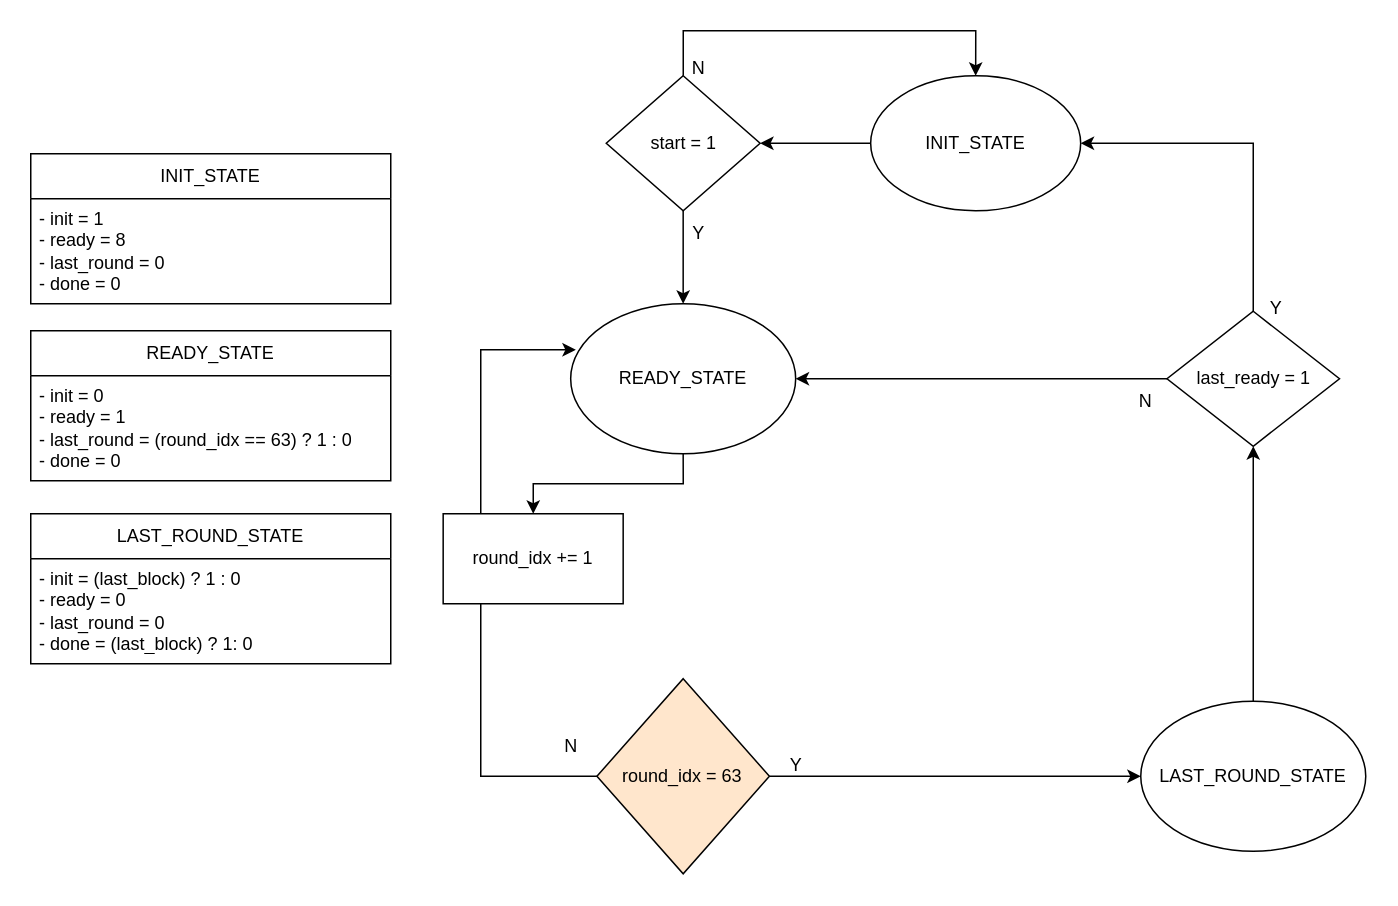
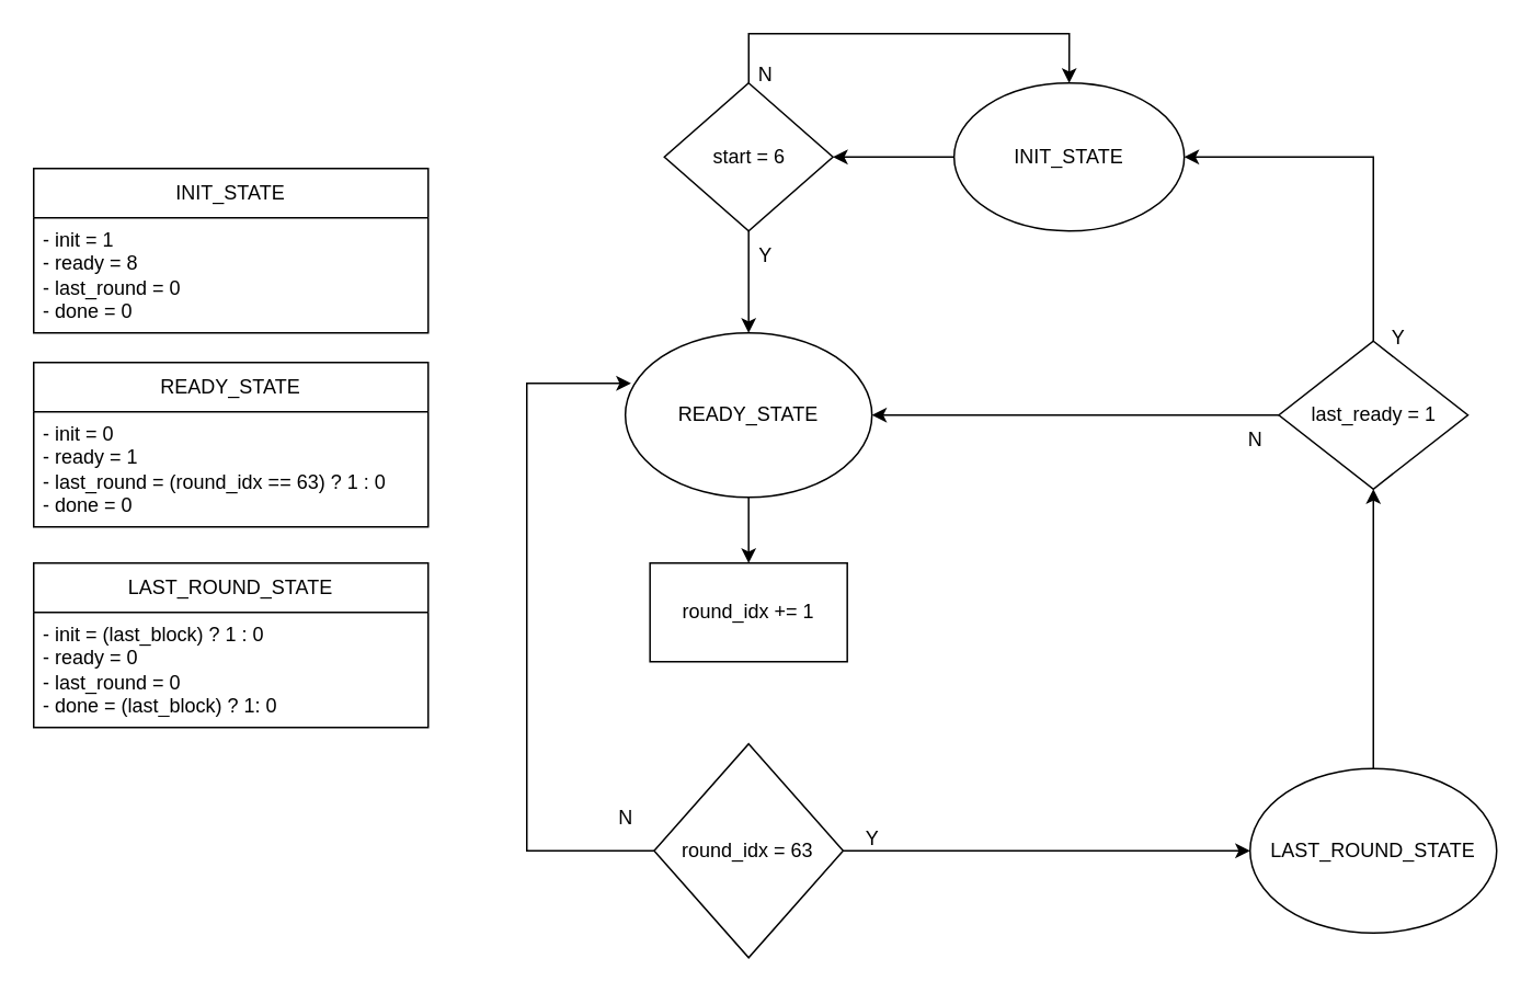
- <mxCell id="14" value="start = 1" style="rhombus;whiteSpace=wrap;html=1;" parent="1" vertex="1"><mxGeometry x="403.68" y="50" width="102.55" height="90" as="geometry" /></mxCell>
+ <mxCell id="14" value="start = 6" style="rhombus;whiteSpace=wrap;html=1;" parent="1" vertex="1"><mxGeometry x="403.68" y="50" width="102.55" height="90" as="geometry" /></mxCell>
- <mxCell id="21" value="round_idx += 1" style="rounded=0;whiteSpace=wrap;html=1;" parent="1" vertex="1"><mxGeometry x="294.95" y="342" width="120" height="60" as="geometry" /></mxCell>
+ <mxCell id="21" value="round_idx += 1" style="rounded=0;whiteSpace=wrap;html=1;" parent="1" vertex="1"><mxGeometry x="394.95" y="342" width="120" height="60" as="geometry" /></mxCell>
- <mxCell id="7" value="round_idx = 63" style="rhombus;whiteSpace=wrap;html=1;fillColor=#ffe6cc;" parent="1" vertex="1"><mxGeometry x="397.45" y="452" width="115" height="130" as="geometry" /></mxCell>
+ <mxCell id="7" value="round_idx = 63" style="rhombus;whiteSpace=wrap;html=1;" parent="1" vertex="1"><mxGeometry x="397.45" y="452" width="115" height="130" as="geometry" /></mxCell>
